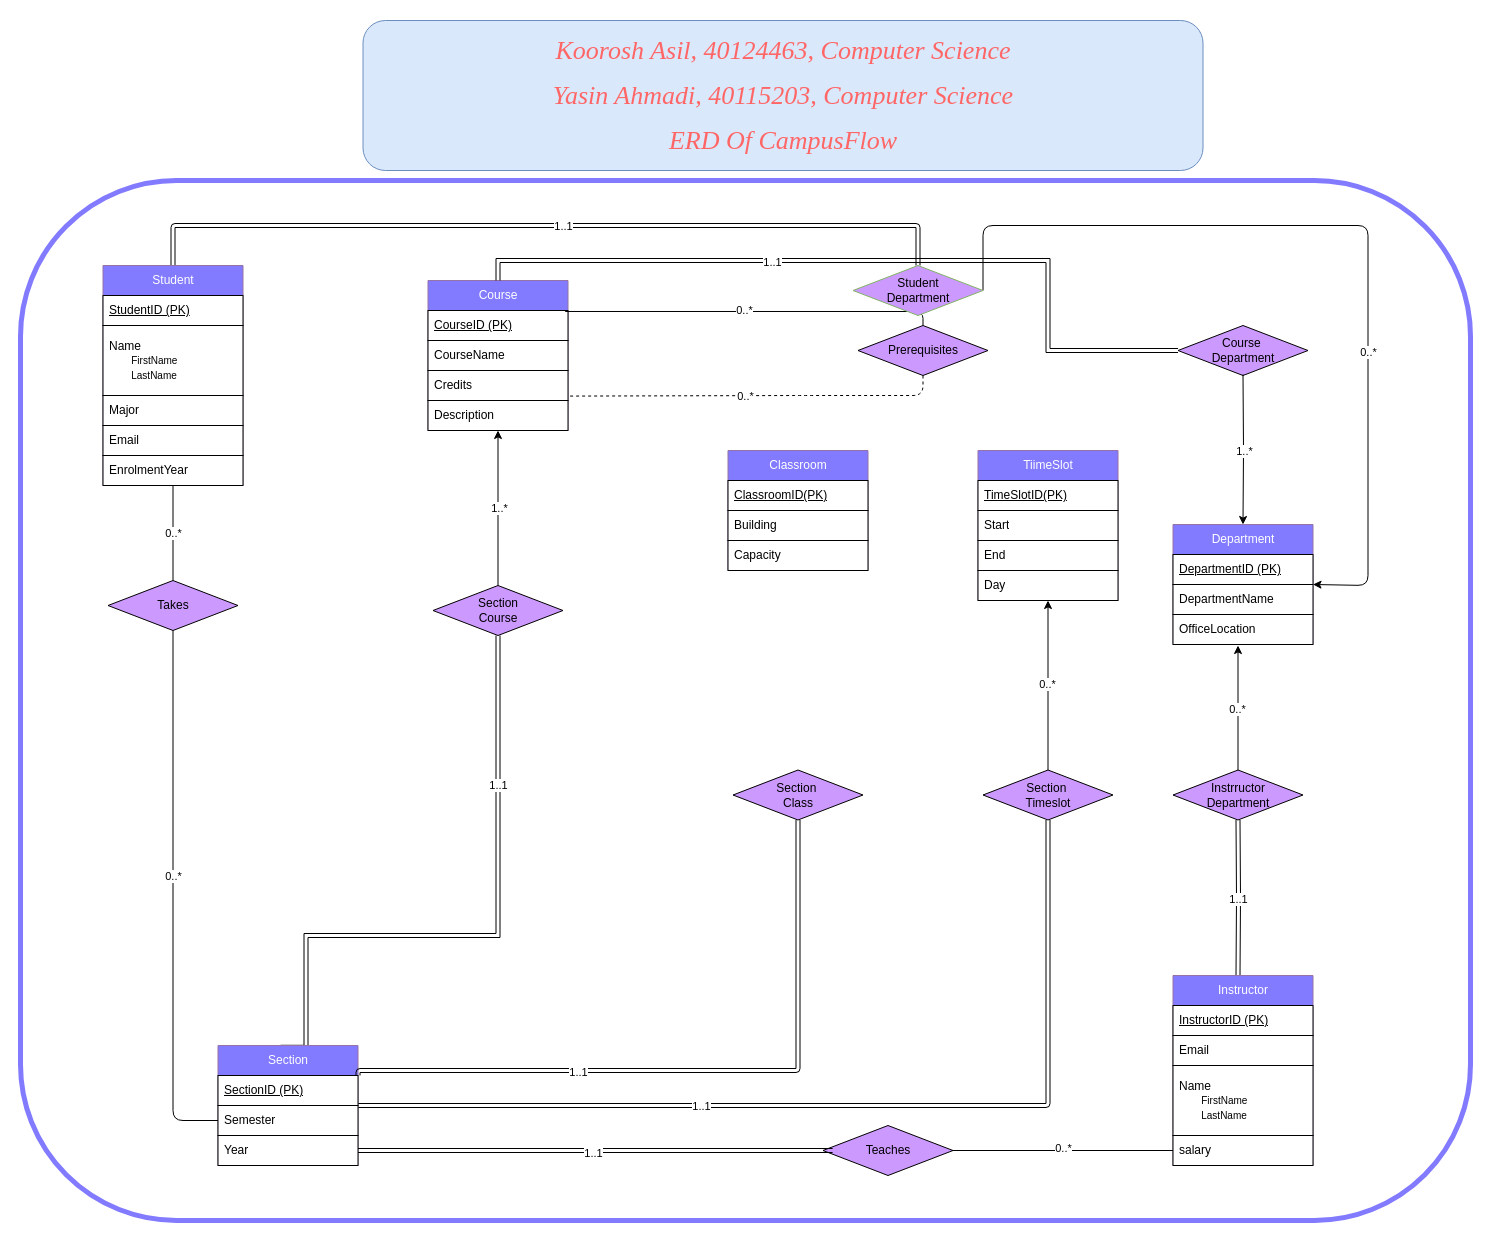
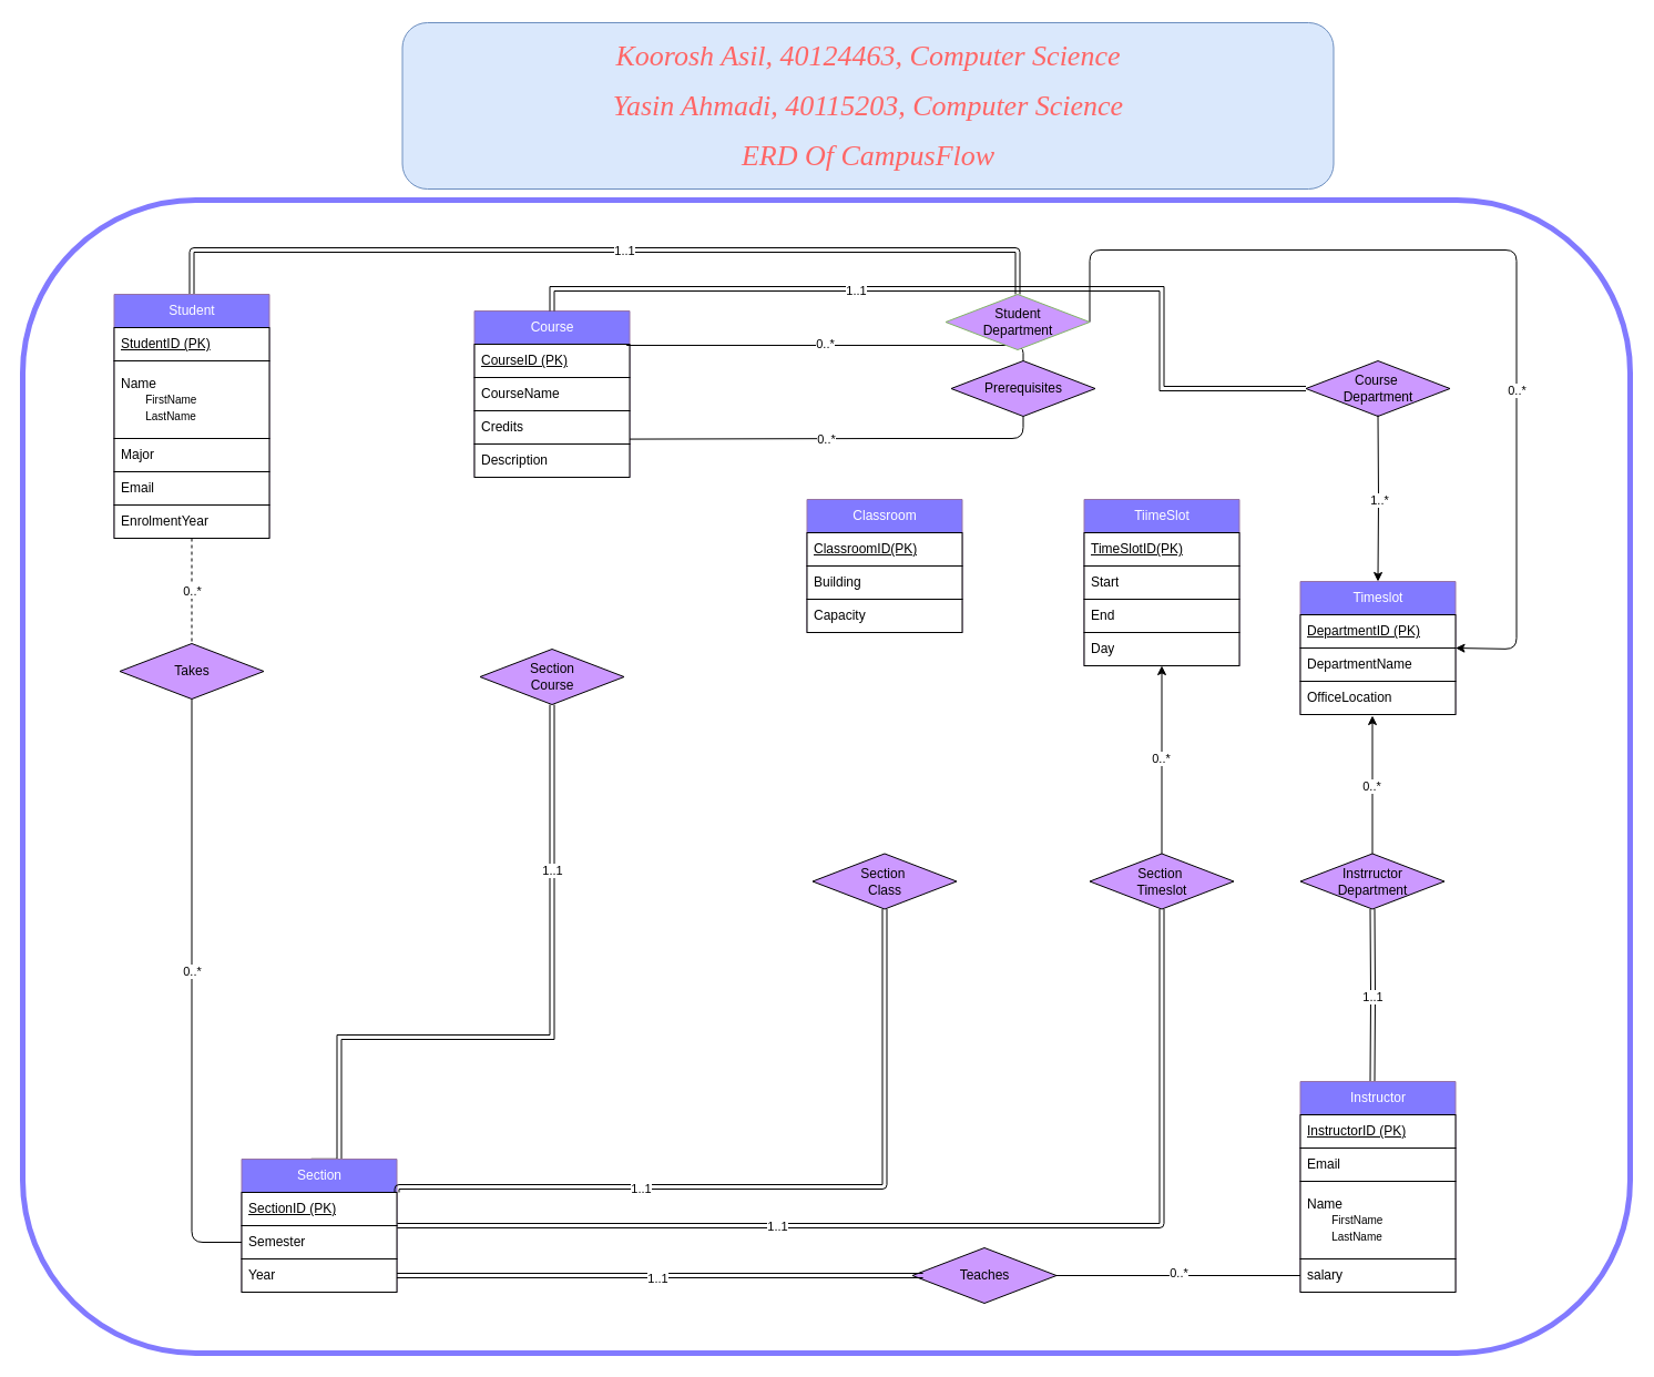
- <mxCell id="40" style="edgeStyle=orthogonalEdgeStyle;rounded=1;orthogonalLoop=1;jettySize=auto;html=1;exitX=0.5;exitY=1;exitDx=0;exitDy=0;curved=0;entryX=1;entryY=0.853;entryDx=0;entryDy=0;entryPerimeter=0;endArrow=none;startFill=0;dashed=1;" parent="1" source="44" target="15" edge="1"><mxGeometry relative="1" as="geometry"><mxPoint x="617.5" y="395" as="targetPoint" /><Array as="points"><mxPoint x="922.5" y="395" /><mxPoint x="802.5" y="395" /></Array></mxGeometry></mxCell>
+ <mxCell id="40" style="edgeStyle=orthogonalEdgeStyle;rounded=1;orthogonalLoop=1;jettySize=auto;html=1;exitX=0.5;exitY=1;exitDx=0;exitDy=0;curved=0;entryX=1;entryY=0.853;entryDx=0;entryDy=0;entryPerimeter=0;endArrow=none;startFill=0;" parent="1" source="44" target="15" edge="1"><mxGeometry relative="1" as="geometry"><mxPoint x="617.5" y="395" as="targetPoint" /><Array as="points"><mxPoint x="922.5" y="395" /><mxPoint x="802.5" y="395" /></Array></mxGeometry></mxCell>
- <mxCell id="4" style="edgeStyle=orthogonalEdgeStyle;rounded=1;orthogonalLoop=1;jettySize=auto;html=1;exitX=0.5;exitY=1;exitDx=0;exitDy=0;entryX=0.5;entryY=0;entryDx=0;entryDy=0;curved=0;endArrow=none;startFill=0;" parent="1" source="6" target="52" edge="1"><mxGeometry relative="1" as="geometry"><mxPoint x="-116.5" y="695" as="targetPoint" /><mxPoint x="-140.5" y="470" as="sourcePoint" /></mxGeometry></mxCell>
+ <mxCell id="4" style="edgeStyle=orthogonalEdgeStyle;rounded=1;orthogonalLoop=1;jettySize=auto;html=1;exitX=0.5;exitY=1;exitDx=0;exitDy=0;entryX=0.5;entryY=0;entryDx=0;entryDy=0;curved=0;endArrow=none;startFill=0;dashed=1;" parent="1" source="6" target="52" edge="1"><mxGeometry relative="1" as="geometry"><mxPoint x="-116.5" y="695" as="targetPoint" /><mxPoint x="-140.5" y="470" as="sourcePoint" /></mxGeometry></mxCell>
- <mxCell id="61" style="edgeStyle=orthogonalEdgeStyle;rounded=0;orthogonalLoop=1;jettySize=auto;html=1;exitX=0.5;exitY=0;exitDx=0;exitDy=0;entryX=0.5;entryY=1;entryDx=0;entryDy=0;" parent="1" source="63" target="12" edge="1"><mxGeometry relative="1" as="geometry"><mxPoint x="138.5" y="460" as="targetPoint" /></mxGeometry></mxCell>
- <mxCell id="62" value="1..*" style="edgeLabel;html=1;align=center;verticalAlign=middle;resizable=0;points=[];" parent="61" vertex="1" connectable="0"><mxGeometry x="0.004" y="-1" relative="1" as="geometry"><mxPoint as="offset" /></mxGeometry></mxCell>
- <mxCell id="24" value="&lt;font style=&quot;color: rgb(255, 255, 255);&quot;&gt;Department&lt;/font&gt;" style="swimlane;fontStyle=0;childLayout=stackLayout;horizontal=1;startSize=30;horizontalStack=0;resizeParent=1;resizeParentMax=0;resizeLast=0;collapsible=1;marginBottom=0;whiteSpace=wrap;html=1;fillColor=#827AFF;strokeColor=#9673a6;gradientColor=none;" parent="1" vertex="1"><mxGeometry x="1172.5" y="524" width="140" height="120" as="geometry" /></mxCell>
+ <mxCell id="24" value="&lt;font style=&quot;color: rgb(255, 255, 255);&quot;&gt;Timeslot&lt;/font&gt;" style="swimlane;fontStyle=0;childLayout=stackLayout;horizontal=1;startSize=30;horizontalStack=0;resizeParent=1;resizeParentMax=0;resizeLast=0;collapsible=1;marginBottom=0;whiteSpace=wrap;html=1;fillColor=#827AFF;strokeColor=#9673a6;gradientColor=none;" parent="1" vertex="1"><mxGeometry x="1172.5" y="524" width="140" height="120" as="geometry" /></mxCell>
